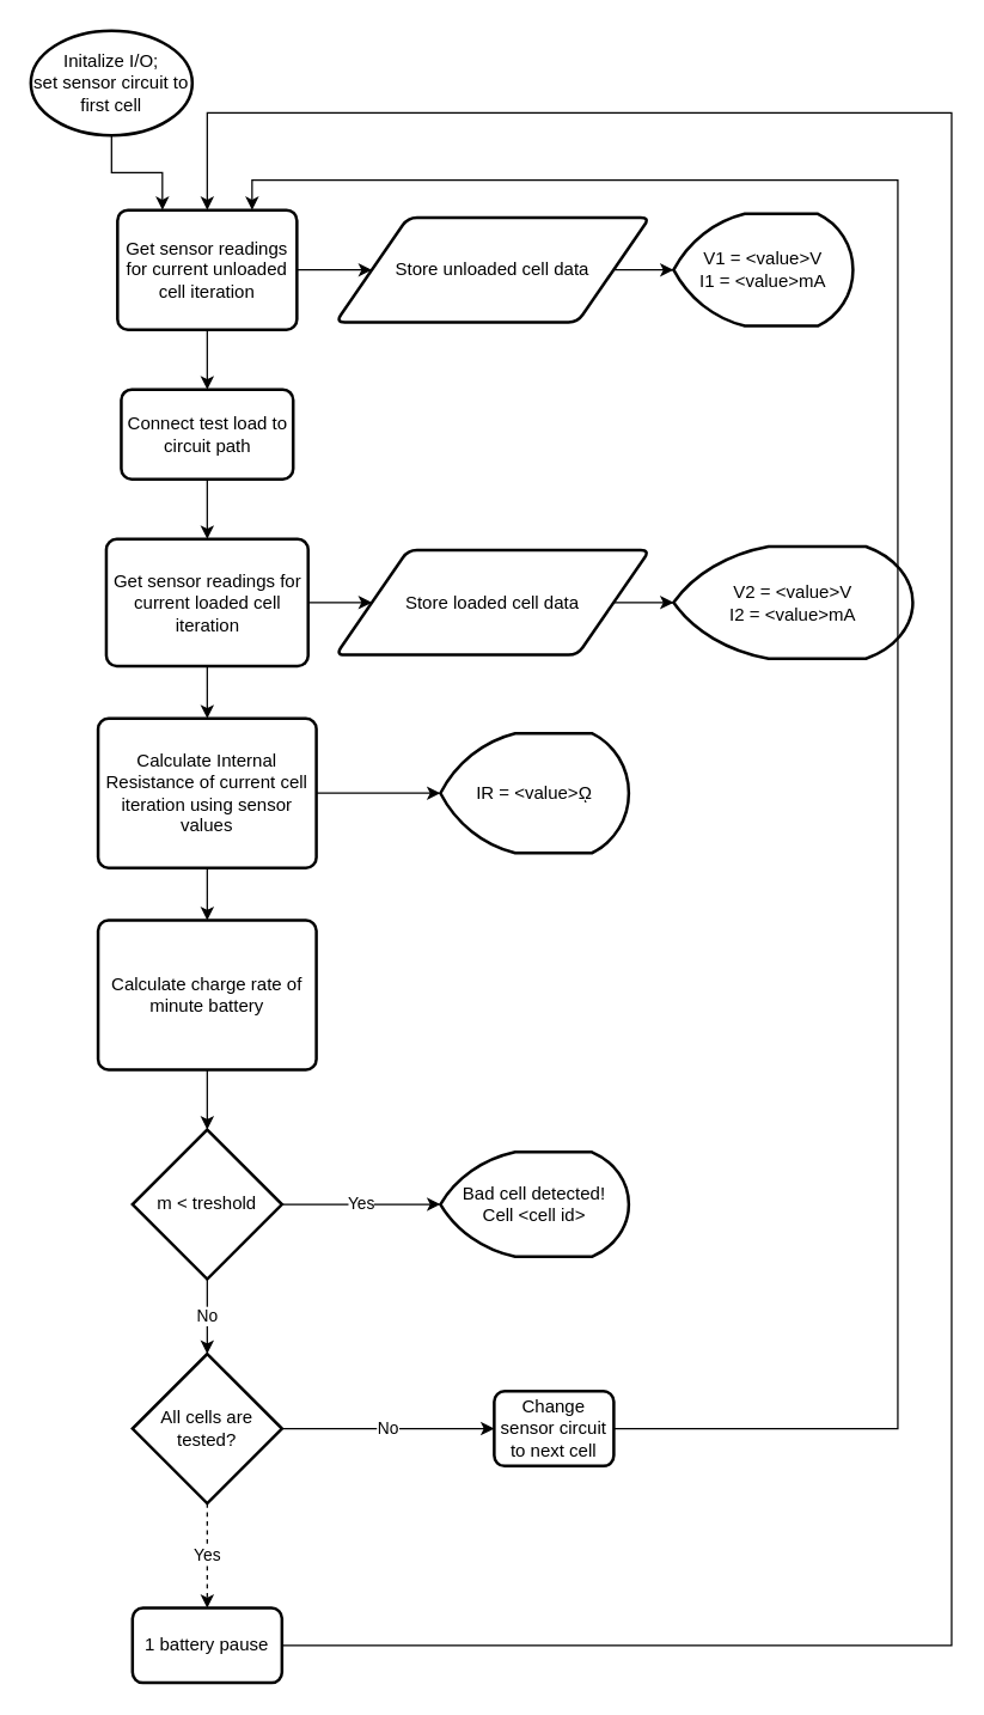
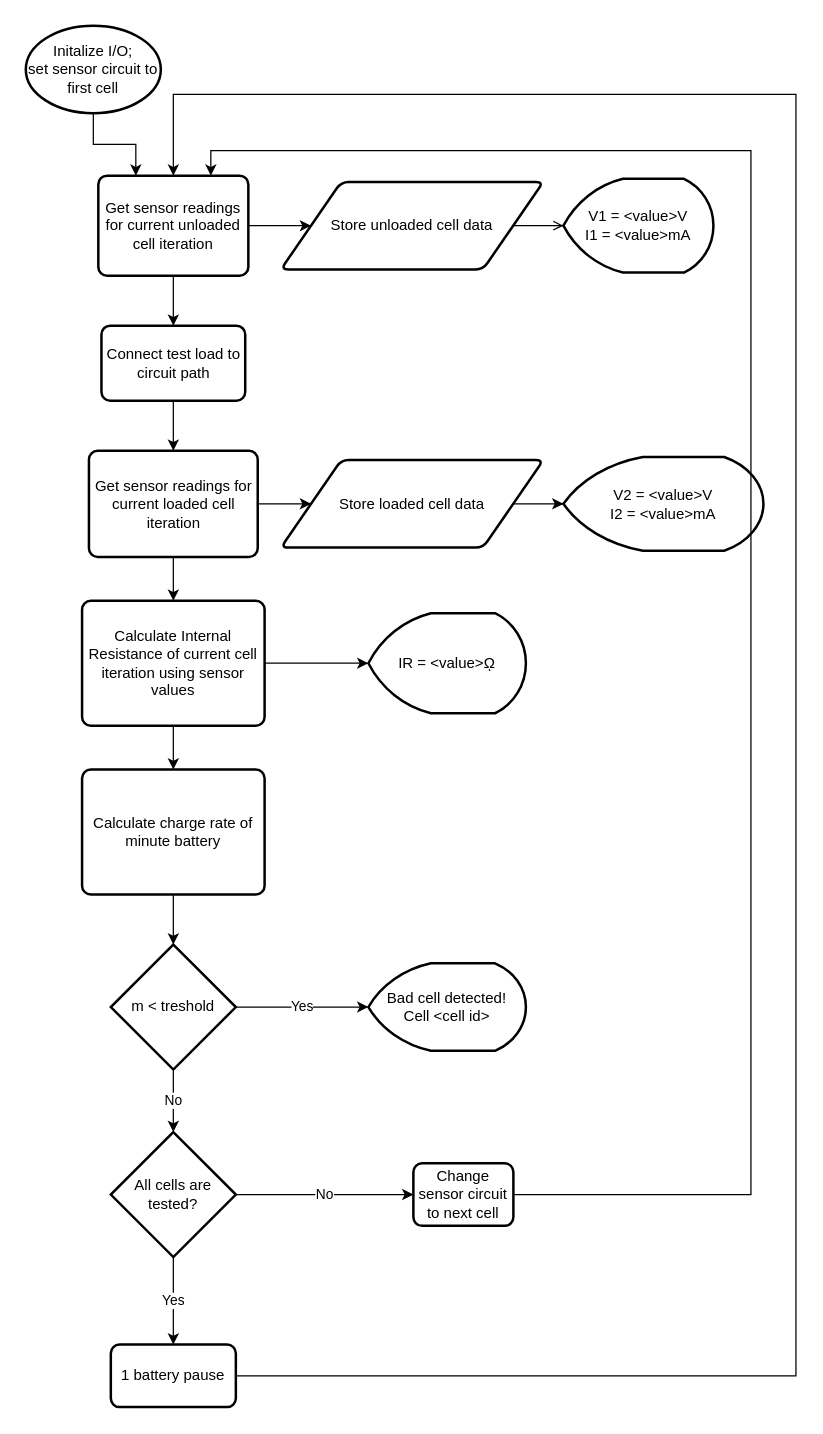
- <mxCell id="7" style="edgeStyle=orthogonalEdgeStyle;rounded=0;orthogonalLoop=1;jettySize=auto;html=1;exitX=1;exitY=0.5;exitDx=0;exitDy=0;entryX=0;entryY=0.5;entryDx=0;entryDy=0;entryPerimeter=0;" parent="1" source="8" target="17" edge="1"><mxGeometry relative="1" as="geometry" /></mxCell>
+ <mxCell id="7" style="edgeStyle=orthogonalEdgeStyle;rounded=0;orthogonalLoop=1;jettySize=auto;html=1;exitX=1;exitY=0.5;exitDx=0;exitDy=0;entryX=0;entryY=0.5;entryDx=0;entryDy=0;entryPerimeter=0;endArrow=open;" parent="1" source="8" target="17" edge="1"><mxGeometry relative="1" as="geometry" /></mxCell>
- <mxCell id="22" value="Yes" style="edgeStyle=orthogonalEdgeStyle;rounded=0;orthogonalLoop=1;jettySize=auto;html=1;dashed=1;" parent="1" source="23" target="32" edge="1"><mxGeometry relative="1" as="geometry" /></mxCell>
+ <mxCell id="22" value="Yes" style="edgeStyle=orthogonalEdgeStyle;rounded=0;orthogonalLoop=1;jettySize=auto;html=1;" parent="1" source="23" target="32" edge="1"><mxGeometry relative="1" as="geometry" /></mxCell>
